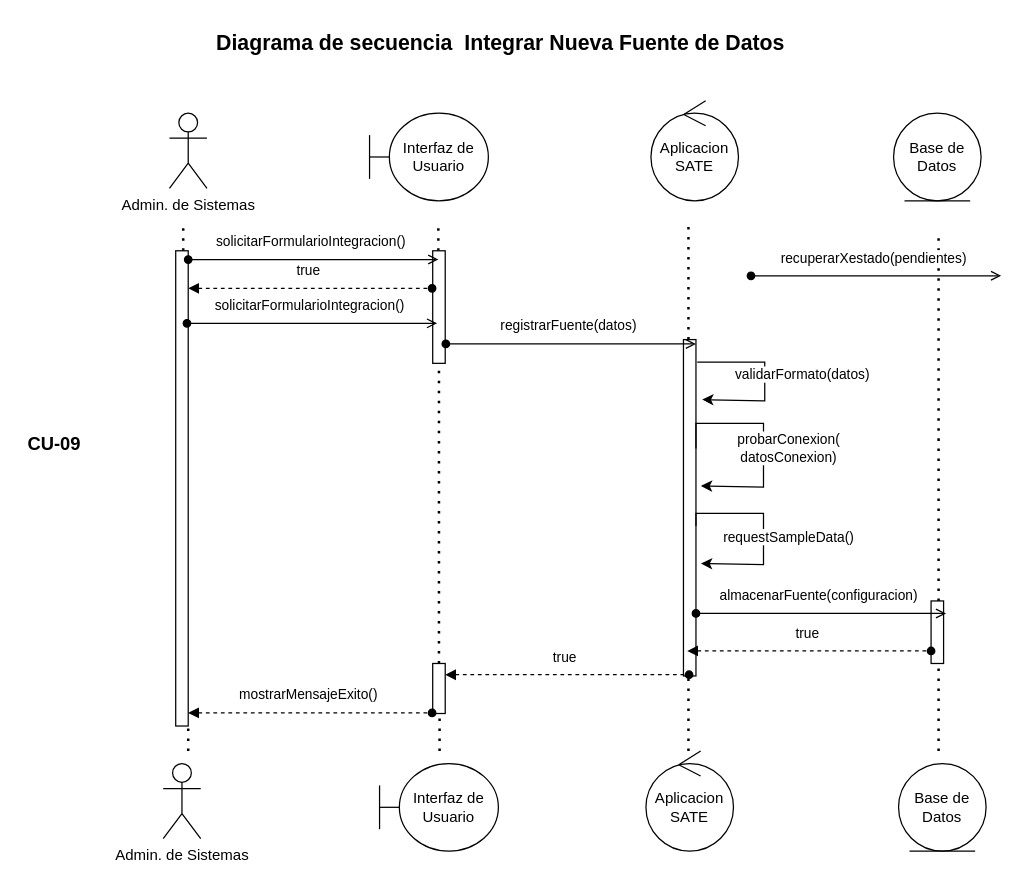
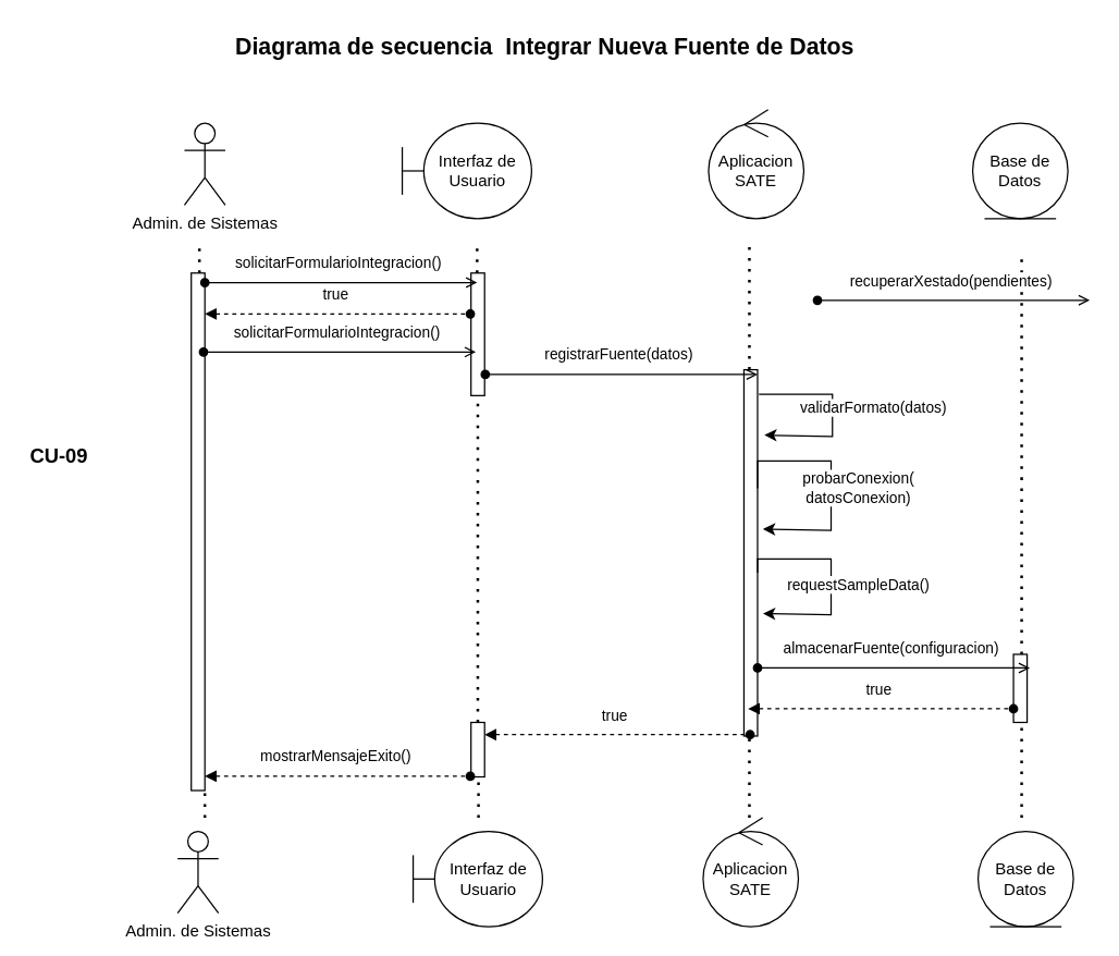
- <mxCell id="12" value="&lt;span style=&quot;font-size:11pt;font-family:Calibri,sans-serif;color:#000000;background-color:transparent;font-weight:700;font-style:normal;font-variant:normal;text-decoration:none;vertical-align:baseline;white-space:pre;white-space:pre-wrap;&quot; id=&quot;docs-internal-guid-798fa533-7fff-13b6-7e76-6c3bec179e6d&quot;&gt;CU-09&lt;/span&gt;" style="text;whiteSpace=wrap;html=1;" parent="1" vertex="1"><mxGeometry x="20" y="340" width="70" height="40" as="geometry" /></mxCell>
+ <mxCell id="12" value="&lt;span style=&quot;font-size:11pt;font-family:Calibri,sans-serif;color:#000000;background-color:transparent;font-weight:700;font-style:normal;font-variant:normal;text-decoration:none;vertical-align:baseline;white-space:pre;white-space:pre-wrap;&quot; id=&quot;docs-internal-guid-798fa533-7fff-13b6-7e76-6c3bec179e6d&quot;&gt;CU-09&lt;/span&gt;" style="text;whiteSpace=wrap;html=1;" parent="1" vertex="1"><mxGeometry x="20" y="320" width="70" height="40" as="geometry" /></mxCell>
